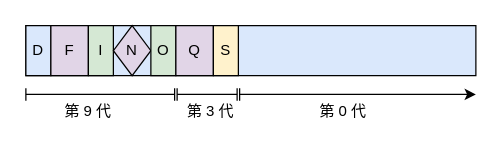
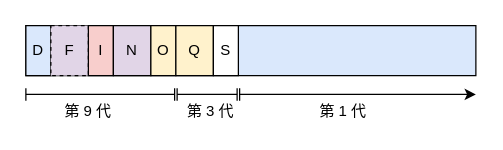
- <mxCell id="12" value="F" style="rounded=0;whiteSpace=wrap;html=1;fillColor=#e1d5e7;" parent="1" vertex="1"><mxGeometry x="40" y="20" width="30" height="40" as="geometry" /></mxCell>
+ <mxCell id="12" value="F" style="rounded=0;whiteSpace=wrap;html=1;fillColor=#e1d5e7;dashed=1;" parent="1" vertex="1"><mxGeometry x="40" y="20" width="30" height="40" as="geometry" /></mxCell>
- <mxCell id="13" value="I" style="rounded=0;whiteSpace=wrap;html=1;fillColor=#d5e8d4;" parent="1" vertex="1"><mxGeometry x="70" y="20" width="20" height="40" as="geometry" /></mxCell>
+ <mxCell id="13" value="I" style="rounded=0;whiteSpace=wrap;html=1;fillColor=#f8cecc;" parent="1" vertex="1"><mxGeometry x="70" y="20" width="20" height="40" as="geometry" /></mxCell>
- <mxCell id="14" value="N" style="rhombus;whiteSpace=wrap;html=1;fillColor=#e1d5e7;" parent="1" vertex="1"><mxGeometry x="90" y="20" width="30" height="40" as="geometry" /></mxCell>
+ <mxCell id="14" value="N" style="rounded=0;whiteSpace=wrap;html=1;fillColor=#e1d5e7;" parent="1" vertex="1"><mxGeometry x="90" y="20" width="30" height="40" as="geometry" /></mxCell>
- <mxCell id="15" value="O" style="rounded=0;whiteSpace=wrap;html=1;fillColor=#d5e8d4;" parent="1" vertex="1"><mxGeometry x="120" y="20" width="20" height="40" as="geometry" /></mxCell>
+ <mxCell id="15" value="O" style="rounded=0;whiteSpace=wrap;html=1;fillColor=#fff2cc;" parent="1" vertex="1"><mxGeometry x="120" y="20" width="20" height="40" as="geometry" /></mxCell>
- <mxCell id="16" value="Q" style="rounded=0;whiteSpace=wrap;html=1;fillColor=#e1d5e7;" parent="1" vertex="1"><mxGeometry x="140" y="20" width="30" height="40" as="geometry" /></mxCell>
+ <mxCell id="16" value="Q" style="rounded=0;whiteSpace=wrap;html=1;fillColor=#fff2cc;" parent="1" vertex="1"><mxGeometry x="140" y="20" width="30" height="40" as="geometry" /></mxCell>
- <mxCell id="17" value="S" style="rounded=0;whiteSpace=wrap;html=1;fillColor=#fff2cc;" parent="1" vertex="1"><mxGeometry x="170" y="20" width="20" height="40" as="geometry" /></mxCell>
+ <mxCell id="17" value="S" style="rounded=0;whiteSpace=wrap;html=1;fillColor=#ffffff;" parent="1" vertex="1"><mxGeometry x="170" y="20" width="20" height="40" as="geometry" /></mxCell>
- <mxCell id="7" value="第 0 代" style="text;html=1;strokeColor=none;fillColor=none;align=center;verticalAlign=middle;whiteSpace=wrap;rounded=0;" parent="1" vertex="1"><mxGeometry x="244" y="80" width="60" height="18" as="geometry" /></mxCell>
+ <mxCell id="7" value="第 1 代" style="text;html=1;strokeColor=none;fillColor=none;align=center;verticalAlign=middle;whiteSpace=wrap;rounded=0;" parent="1" vertex="1"><mxGeometry x="244" y="80" width="60" height="18" as="geometry" /></mxCell>
